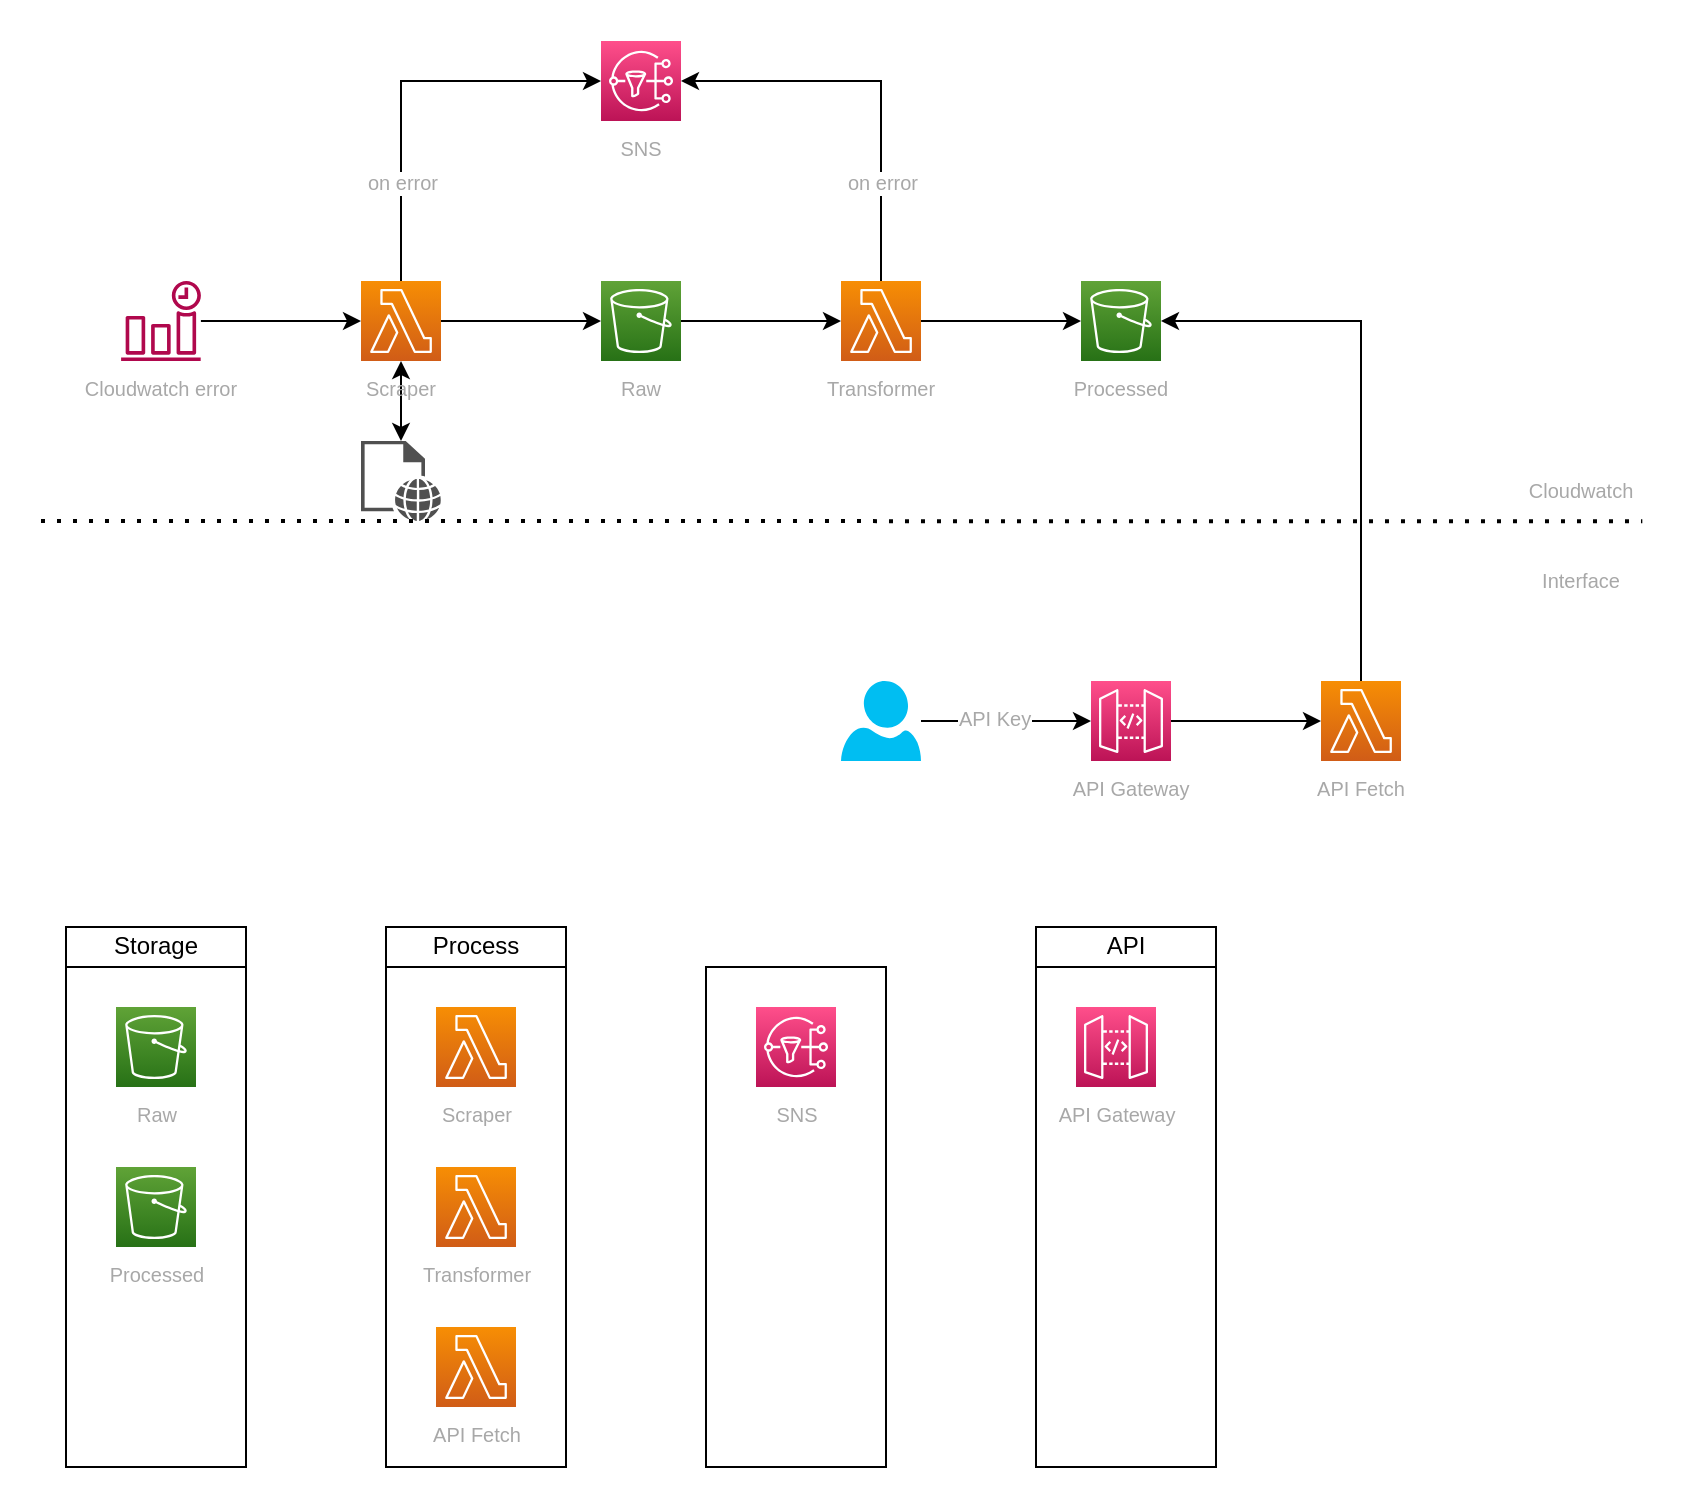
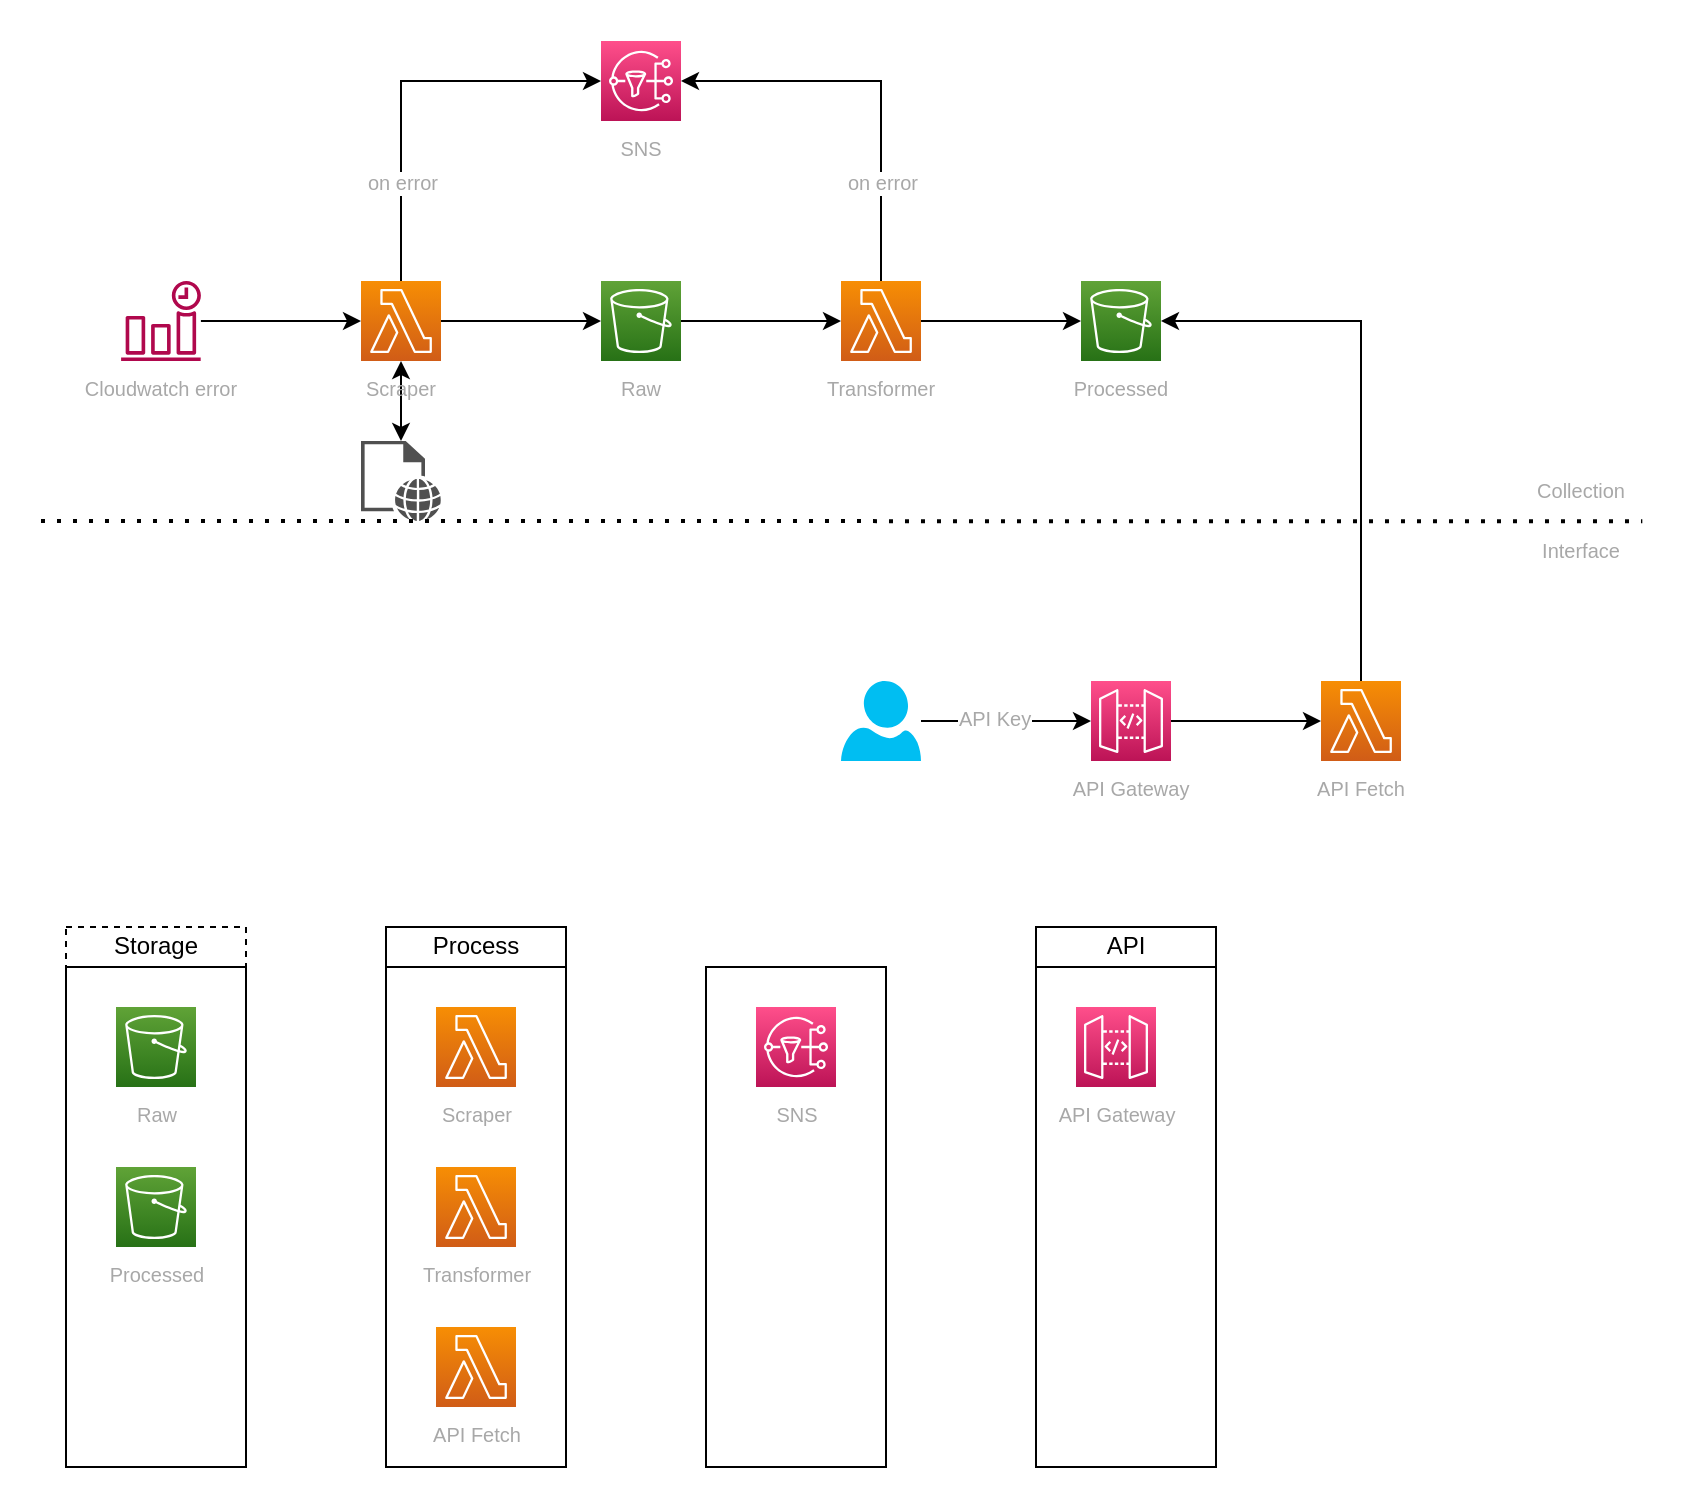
- <mxCell id="25" value="Cloudwatch" style="text;html=1;align=center;verticalAlign=middle;resizable=0;points=[];autosize=1;strokeColor=none;fillColor=none;fontSize=10;fontColor=#A8A8A8;" parent="1" vertex="1"><mxGeometry x="755" y="230" width="70" height="30" as="geometry" /></mxCell>
+ <mxCell id="25" value="Collection" style="text;html=1;align=center;verticalAlign=middle;resizable=0;points=[];autosize=1;strokeColor=none;fillColor=none;fontSize=10;fontColor=#A8A8A8;" parent="1" vertex="1"><mxGeometry x="755" y="230" width="70" height="30" as="geometry" /></mxCell>
- <mxCell id="26" value="Interface" style="text;html=1;align=center;verticalAlign=middle;resizable=0;points=[];autosize=1;strokeColor=none;fillColor=none;fontSize=10;fontColor=#A8A8A8;" parent="1" vertex="1"><mxGeometry x="760" y="275" width="60" height="30" as="geometry" /></mxCell>
+ <mxCell id="26" value="Interface" style="text;html=1;align=center;verticalAlign=middle;resizable=0;points=[];autosize=1;strokeColor=none;fillColor=none;fontSize=10;fontColor=#A8A8A8;" parent="1" vertex="1"><mxGeometry x="760" y="260" width="60" height="30" as="geometry" /></mxCell>
- <mxCell id="41" value="Storage" style="rounded=0;whiteSpace=wrap;html=1;fillColor=none;" vertex="1" parent="1"><mxGeometry x="32.5" y="463" width="90" height="20" as="geometry" /></mxCell>
+ <mxCell id="41" value="Storage" style="rounded=0;whiteSpace=wrap;html=1;fillColor=none;dashed=1;" vertex="1" parent="1"><mxGeometry x="32.5" y="463" width="90" height="20" as="geometry" /></mxCell>
